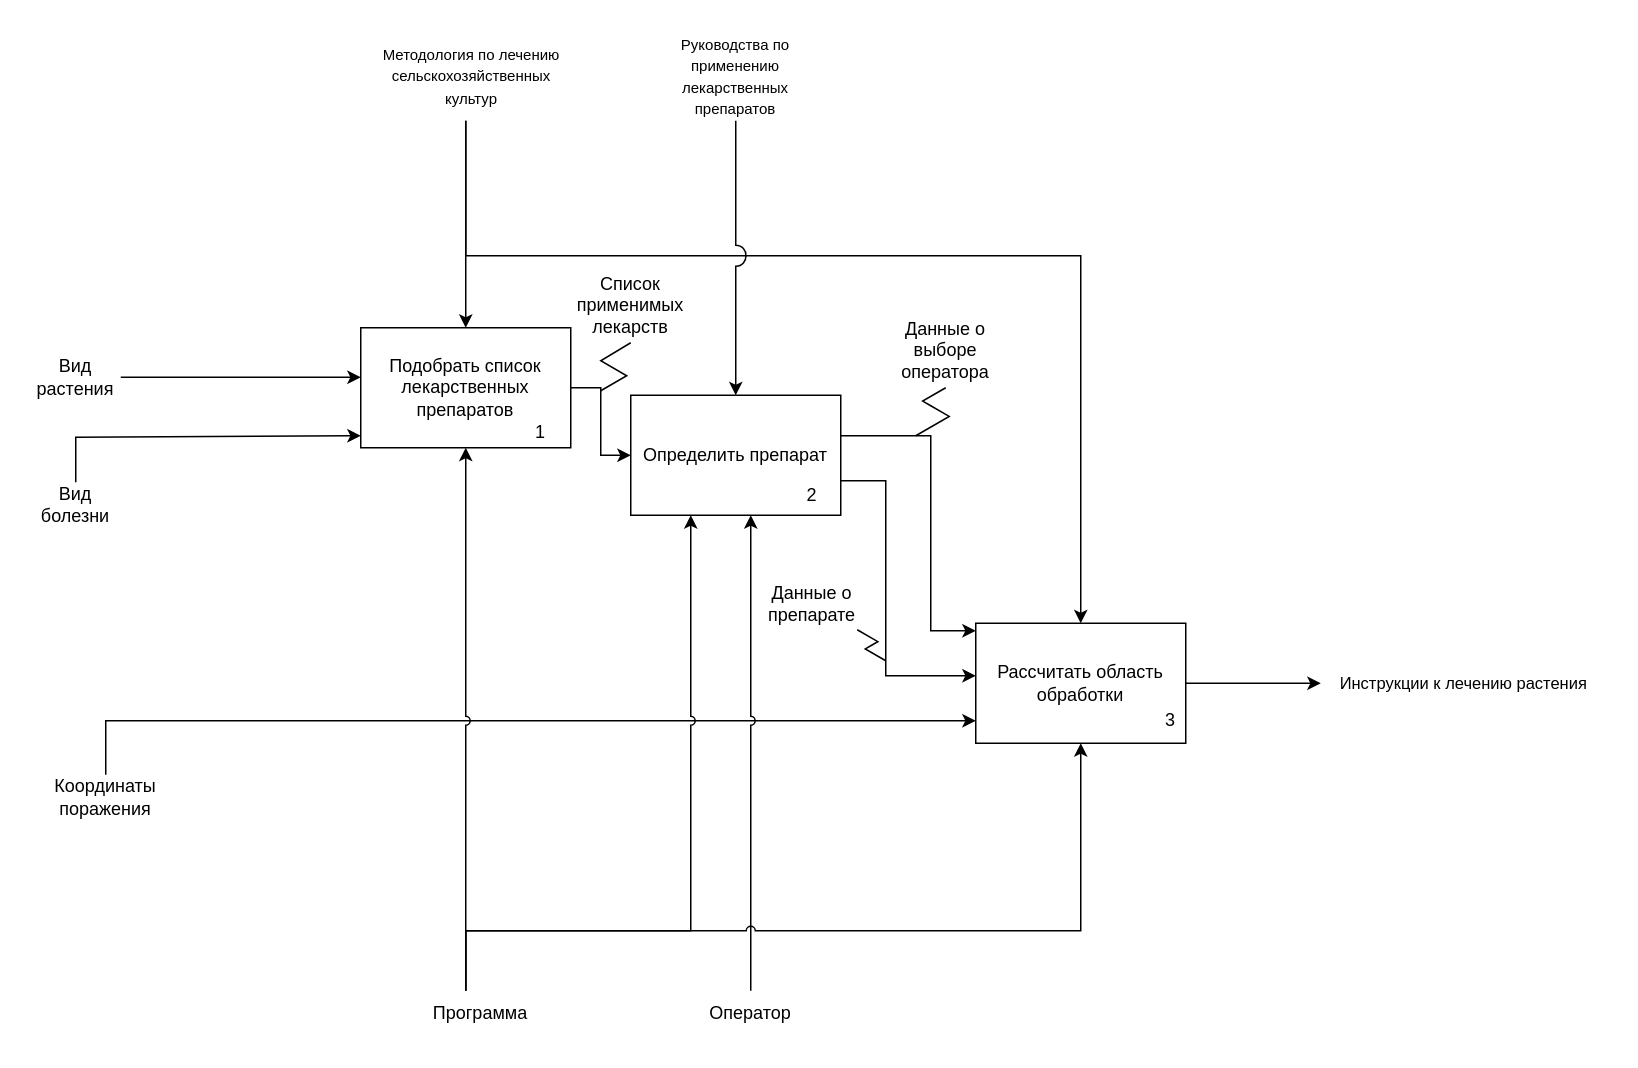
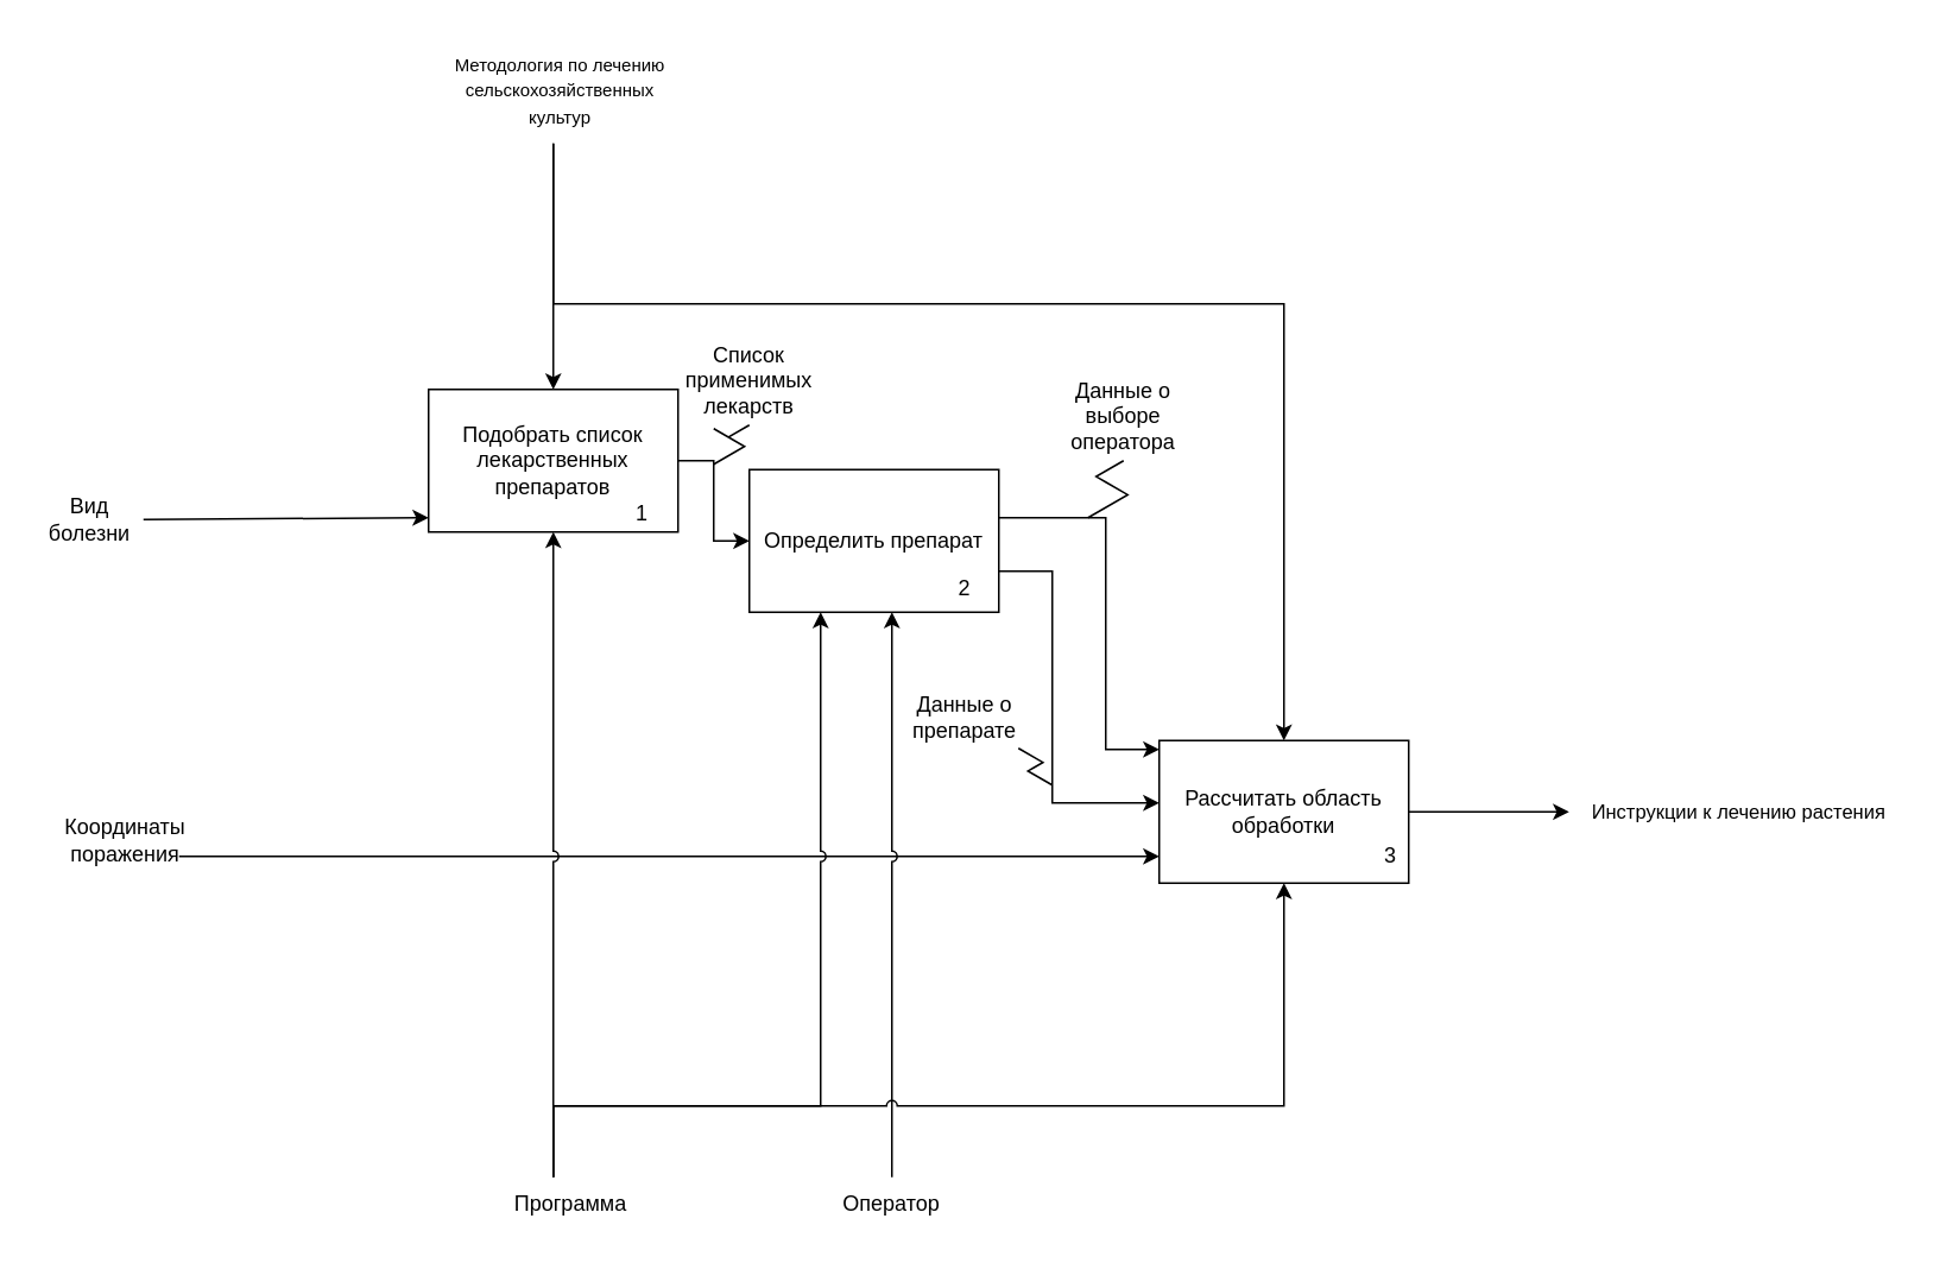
- <mxCell id="15" value="&lt;font style=&quot;font-size: 10px;&quot;&gt;Руководства по применению лекарственных препаратов&lt;/font&gt;" style="text;html=1;align=center;verticalAlign=middle;whiteSpace=wrap;rounded=0;" parent="1" vertex="1"><mxGeometry x="445" y="20" width="90" height="60" as="geometry" /></mxCell>
- <mxCell id="16" style="edgeStyle=orthogonalEdgeStyle;rounded=0;orthogonalLoop=1;jettySize=auto;html=1;jumpStyle=arc;jumpSize=14;" parent="1" source="15" target="25" edge="1"><mxGeometry relative="1" as="geometry"><mxPoint x="490" y="180" as="targetPoint" /><Array as="points" /></mxGeometry></mxCell>
- <mxCell id="27" value="Список применимых лекарств" style="text;html=1;align=center;verticalAlign=middle;whiteSpace=wrap;rounded=0;" parent="1" vertex="1"><mxGeometry x="390" y="178" width="60" height="50" as="geometry" /></mxCell>
+ <mxCell id="27" value="Список применимых лекарств" style="text;html=1;align=center;verticalAlign=middle;whiteSpace=wrap;rounded=0;" parent="1" vertex="1"><mxGeometry x="390" y="188" width="60" height="50" as="geometry" /></mxCell>
- <mxCell id="6" value="Вид растения" style="text;html=1;align=center;verticalAlign=middle;whiteSpace=wrap;rounded=0;" parent="1" vertex="1"><mxGeometry x="20" y="236" width="60" height="30" as="geometry" /></mxCell>
- <mxCell id="7" style="edgeStyle=orthogonalEdgeStyle;rounded=0;orthogonalLoop=1;jettySize=auto;html=1;jumpStyle=arc;" parent="1" source="6" target="19" edge="1"><mxGeometry relative="1" as="geometry"><mxPoint x="50" y="375.04" as="targetPoint" /><Array as="points"><mxPoint x="50" y="250" /><mxPoint x="50" y="250" /></Array></mxGeometry></mxCell>
- <mxCell id="5" value="Вид болезни" style="text;html=1;align=center;verticalAlign=middle;whiteSpace=wrap;rounded=0;" parent="1" vertex="1"><mxGeometry x="20" y="321" width="60" height="30" as="geometry" /></mxCell>
+ <mxCell id="5" value="Вид болезни" style="text;html=1;align=center;verticalAlign=middle;whiteSpace=wrap;rounded=0;" parent="1" vertex="1"><mxGeometry x="20" y="276" width="60" height="30" as="geometry" /></mxCell>
- <mxCell id="4" value="Координаты поражения" style="text;html=1;align=center;verticalAlign=middle;whiteSpace=wrap;rounded=0;" parent="1" vertex="1"><mxGeometry x="40" y="516" width="60" height="30" as="geometry" /></mxCell>
+ <mxCell id="4" value="Координаты поражения" style="text;html=1;align=center;verticalAlign=middle;whiteSpace=wrap;rounded=0;" parent="1" vertex="1"><mxGeometry x="40" y="456" width="60" height="30" as="geometry" /></mxCell>
